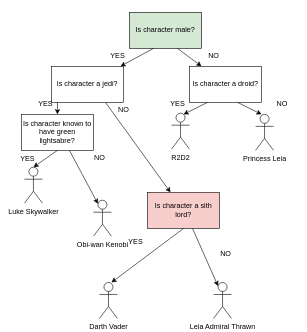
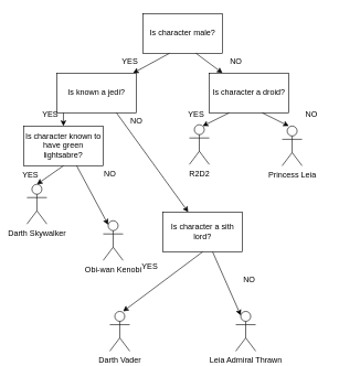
- <mxCell id="2" value="Is character male?" style="rounded=0;whiteSpace=wrap;html=1;fillColor=#d5e8d4;" vertex="1" parent="1"><mxGeometry x="215" width="120" height="60" as="geometry" y="20" /></mxCell>
+ <mxCell id="2" value="Is character male?" style="rounded=0;whiteSpace=wrap;html=1;" vertex="1" parent="1"><mxGeometry x="215" width="120" height="60" as="geometry" y="20" /></mxCell>
- <mxCell id="4" value="Is character a jedi?" style="rounded=0;whiteSpace=wrap;html=1;" vertex="1" parent="1"><mxGeometry x="85" y="110" width="120" height="60" as="geometry" /></mxCell>
+ <mxCell id="4" value="Is known a jedi?" style="rounded=0;whiteSpace=wrap;html=1;" vertex="1" parent="1"><mxGeometry x="85" y="110" width="120" height="60" as="geometry" /></mxCell>
- <mxCell id="14" value="Is character a sith lord?" style="rounded=0;whiteSpace=wrap;html=1;fillColor=#f8cecc;" vertex="1" parent="1"><mxGeometry x="245" y="320" width="120" height="60" as="geometry" /></mxCell>
+ <mxCell id="14" value="Is character a sith lord?" style="rounded=0;whiteSpace=wrap;html=1;" vertex="1" parent="1"><mxGeometry x="245" y="320" width="120" height="60" as="geometry" /></mxCell>
- <mxCell id="29" value="Luke Skywalker" style="shape=umlActor;verticalLabelPosition=bottom;verticalAlign=top;html=1;outlineConnect=0;" vertex="1" parent="1"><mxGeometry x="40" y="278" width="30" height="60" as="geometry" /></mxCell>
+ <mxCell id="29" value="Darth Skywalker" style="shape=umlActor;verticalLabelPosition=bottom;verticalAlign=top;html=1;outlineConnect=0;" vertex="1" parent="1"><mxGeometry x="40" y="278" width="30" height="60" as="geometry" /></mxCell>
